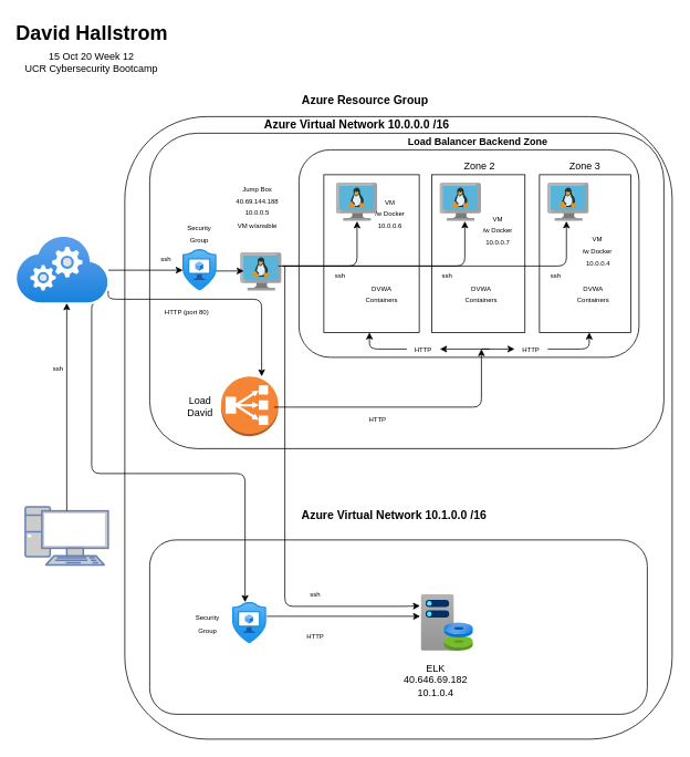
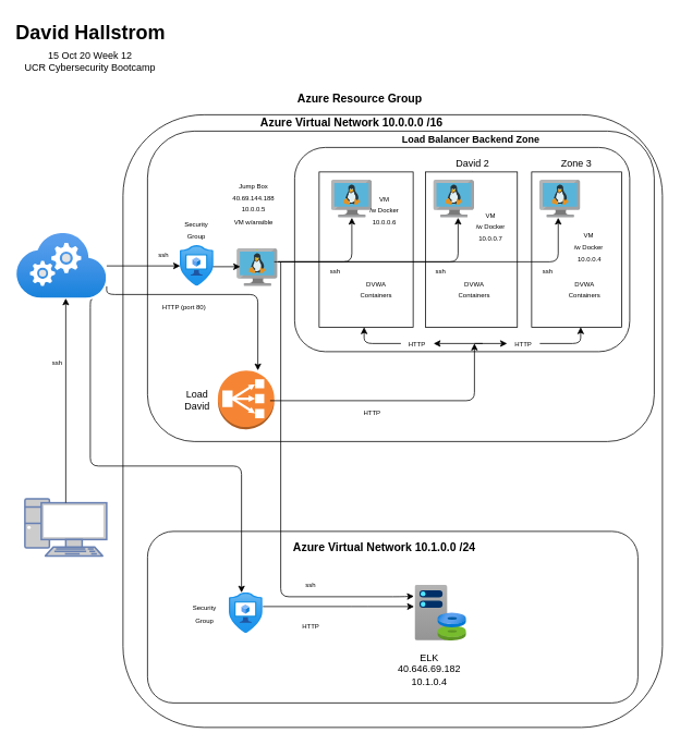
- <mxCell id="11" value="Zone 2" style="text;html=1;strokeColor=none;fillColor=none;align=center;verticalAlign=middle;whiteSpace=wrap;rounded=0;" parent="1" vertex="1"><mxGeometry x="547.5" y="190" width="60" height="20" as="geometry" /></mxCell>
+ <mxCell id="11" value="David 2" style="text;html=1;strokeColor=none;fillColor=none;align=center;verticalAlign=middle;whiteSpace=wrap;rounded=0;" parent="1" vertex="1"><mxGeometry x="547.5" y="190" width="60" height="20" as="geometry" /></mxCell>
- <mxCell id="63" value="&lt;font style=&quot;font-size: 14px&quot;&gt;&lt;b&gt;Azure Virtual Network 10.1.0.0 /16&lt;/b&gt;&lt;/font&gt;" style="text;html=1;strokeColor=none;fillColor=none;align=center;verticalAlign=middle;whiteSpace=wrap;rounded=0;" vertex="1" parent="1"><mxGeometry x="355" y="610" width="240" height="20" as="geometry" /></mxCell>
+ <mxCell id="62" value="&lt;font style=&quot;font-size: 14px&quot;&gt;&lt;b&gt;Azure Virtual Network 10.1.0.0 /24&lt;br&gt;&lt;/b&gt;&lt;/font&gt;" style="text;html=1;strokeColor=none;fillColor=none;align=center;verticalAlign=middle;whiteSpace=wrap;rounded=0;" vertex="1" parent="1"><mxGeometry x="350" y="660" width="240" height="20" as="geometry" /></mxCell>
